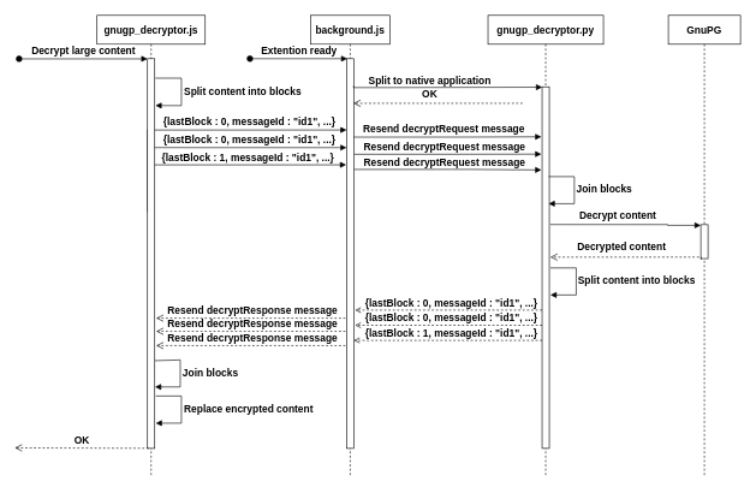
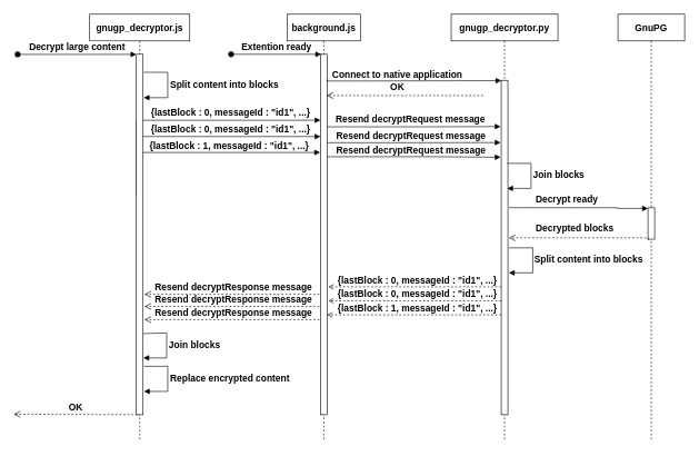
- <mxCell id="17" value="Split to native application" style="text;html=1;align=center;verticalAlign=middle;resizable=0;points=[];autosize=1;fontStyle=1;fontSize=14;" parent="1" vertex="1"><mxGeometry x="490" y="100.76" width="210" height="20" as="geometry" /></mxCell>
+ <mxCell id="17" value="Connect to native application" style="text;html=1;align=center;verticalAlign=middle;resizable=0;points=[];autosize=1;fontStyle=1;fontSize=14;" parent="1" vertex="1"><mxGeometry x="490" y="100.76" width="210" height="20" as="geometry" /></mxCell>
- <mxCell id="25" value="Decrypt content" style="text;html=1;align=left;verticalAlign=middle;resizable=0;points=[];autosize=1;fontStyle=1;fontSize=14;" parent="1" vertex="1"><mxGeometry x="800.94" y="287.77" width="120" height="20" as="geometry" /></mxCell>
+ <mxCell id="25" value="Decrypt ready" style="text;html=1;align=left;verticalAlign=middle;resizable=0;points=[];autosize=1;fontStyle=1;fontSize=14;" parent="1" vertex="1"><mxGeometry x="800.94" y="287.77" width="120" height="20" as="geometry" /></mxCell>
- <mxCell id="24" value="Decrypted content" style="text;html=1;align=center;verticalAlign=middle;resizable=0;points=[];autosize=1;fontStyle=1;fontSize=14;" parent="1" vertex="1"><mxGeometry x="790.94" y="331.14" width="140" height="20" as="geometry" /></mxCell>
+ <mxCell id="24" value="Decrypted blocks" style="text;html=1;align=center;verticalAlign=middle;resizable=0;points=[];autosize=1;fontStyle=1;fontSize=14;" parent="1" vertex="1"><mxGeometry x="790.94" y="331.14" width="140" height="20" as="geometry" /></mxCell>
